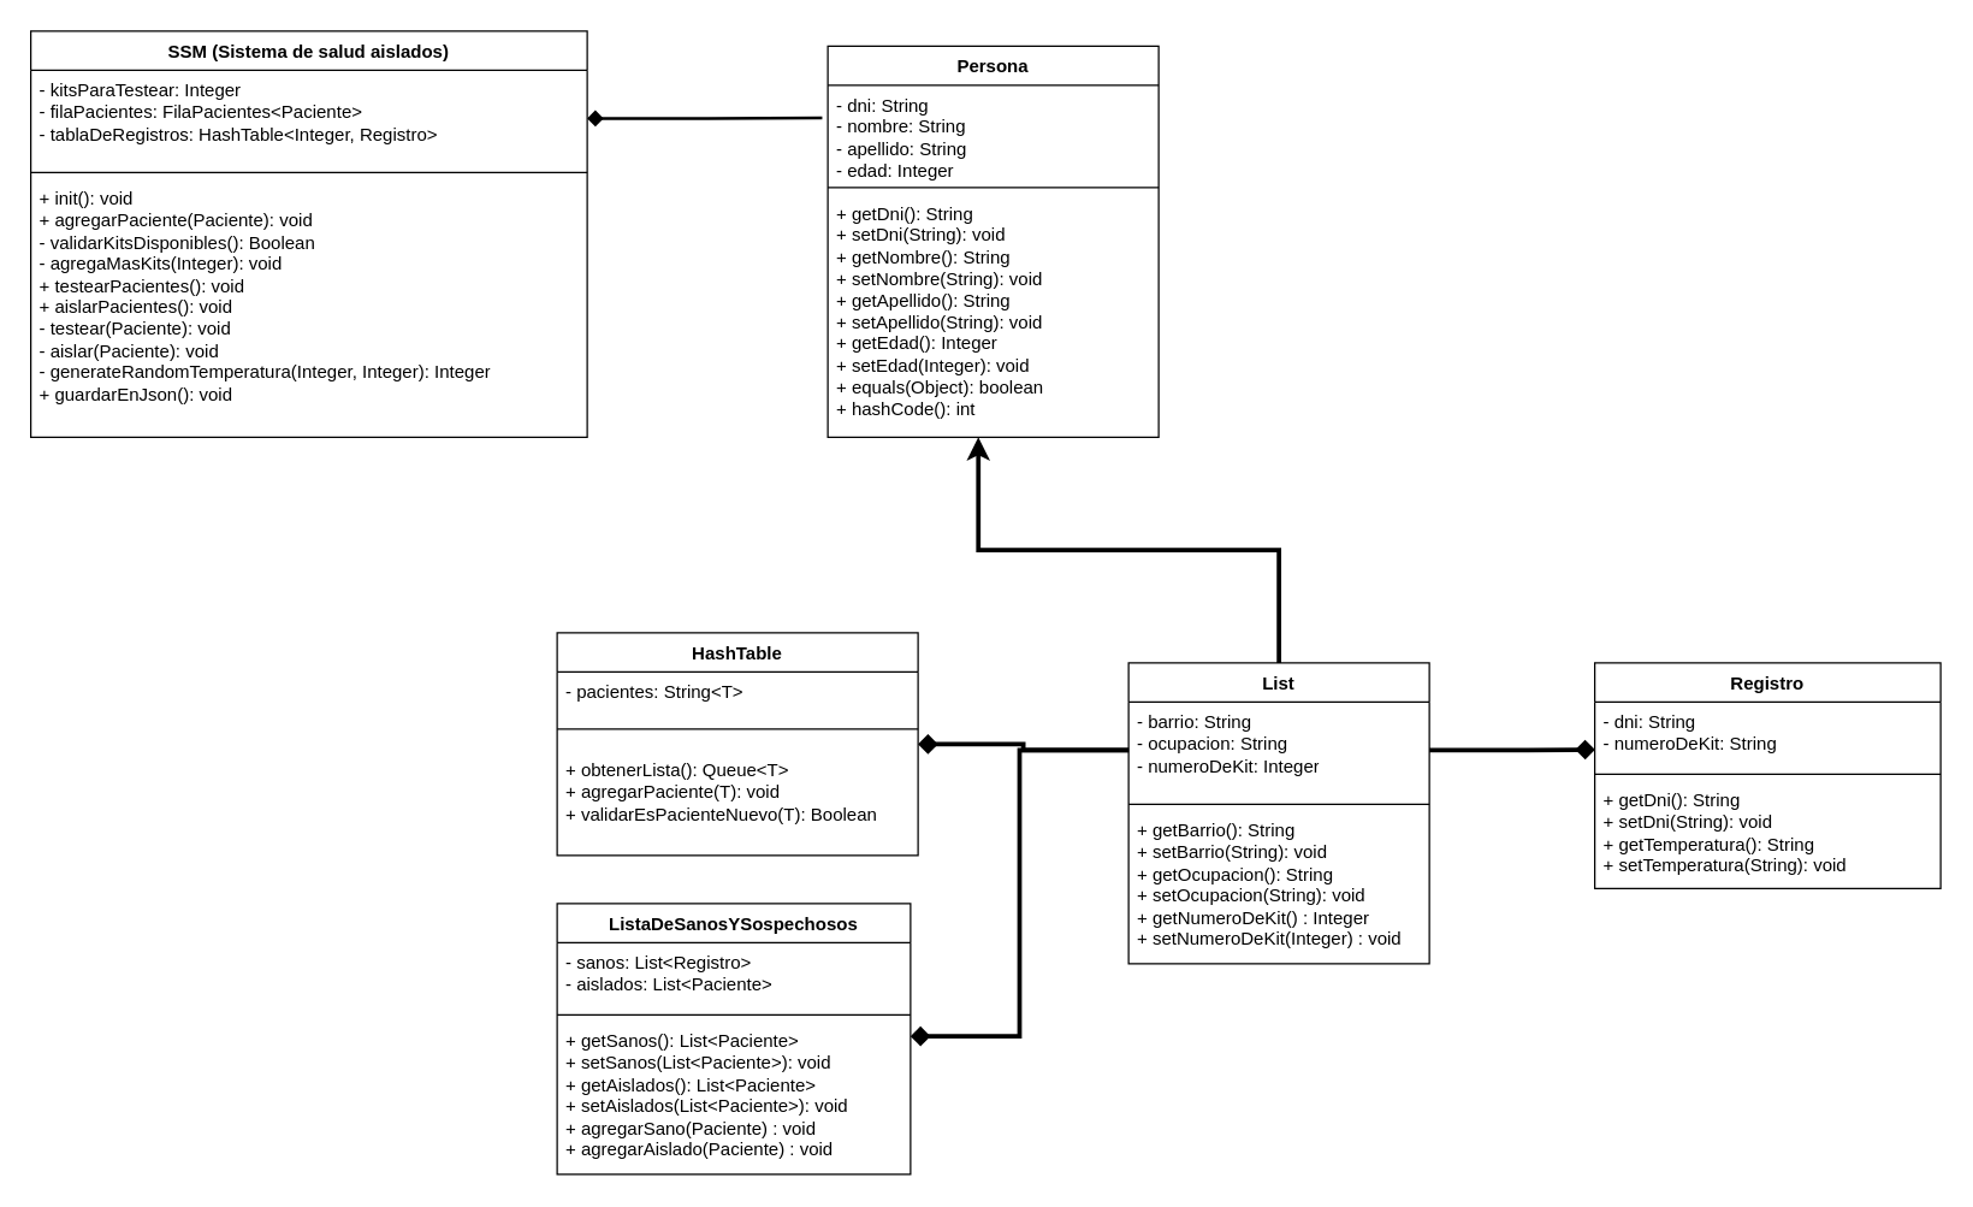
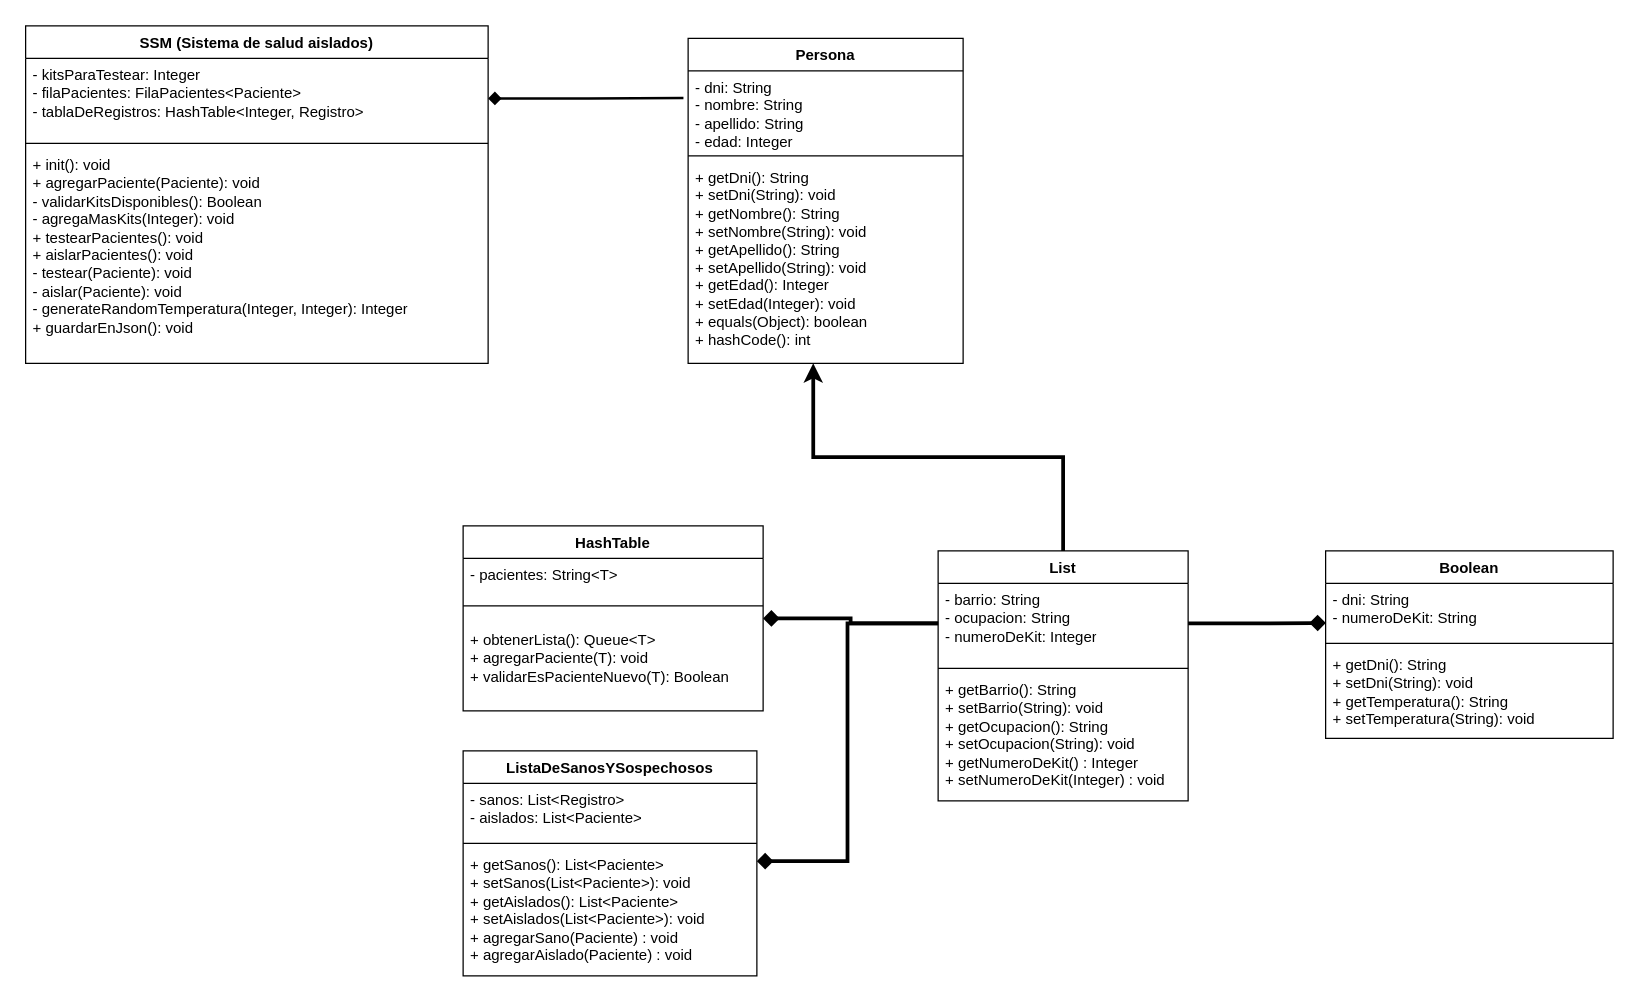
- <mxCell id="10" value="Registro" style="swimlane;fontStyle=1;align=center;verticalAlign=top;childLayout=stackLayout;horizontal=1;startSize=26;horizontalStack=0;resizeParent=1;resizeParentMax=0;resizeLast=0;collapsible=1;marginBottom=0;whiteSpace=wrap;html=1;" vertex="1" parent="1"><mxGeometry x="1060" y="440" width="230" height="150" as="geometry" /></mxCell>
+ <mxCell id="10" value="Boolean" style="swimlane;fontStyle=1;align=center;verticalAlign=top;childLayout=stackLayout;horizontal=1;startSize=26;horizontalStack=0;resizeParent=1;resizeParentMax=0;resizeLast=0;collapsible=1;marginBottom=0;whiteSpace=wrap;html=1;" vertex="1" parent="1"><mxGeometry x="1060" y="440" width="230" height="150" as="geometry" /></mxCell>
